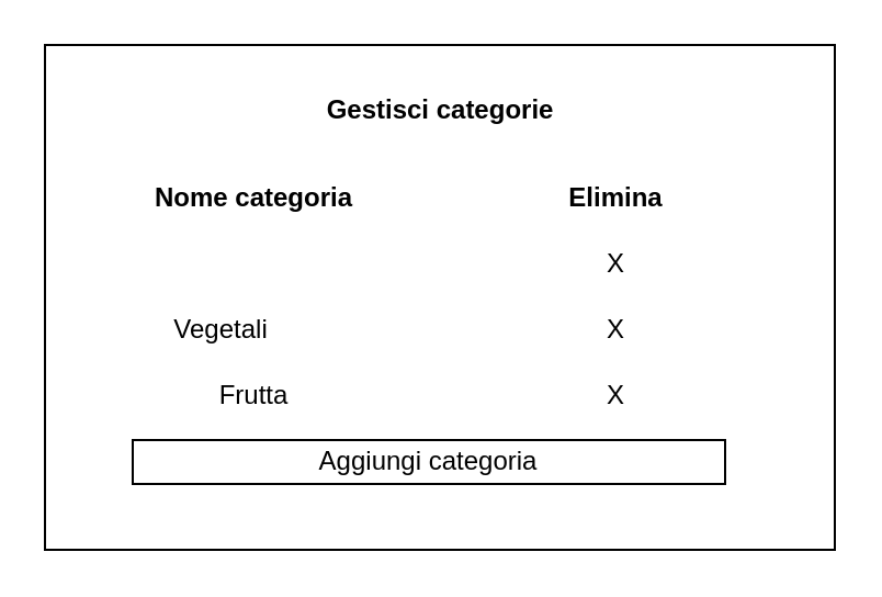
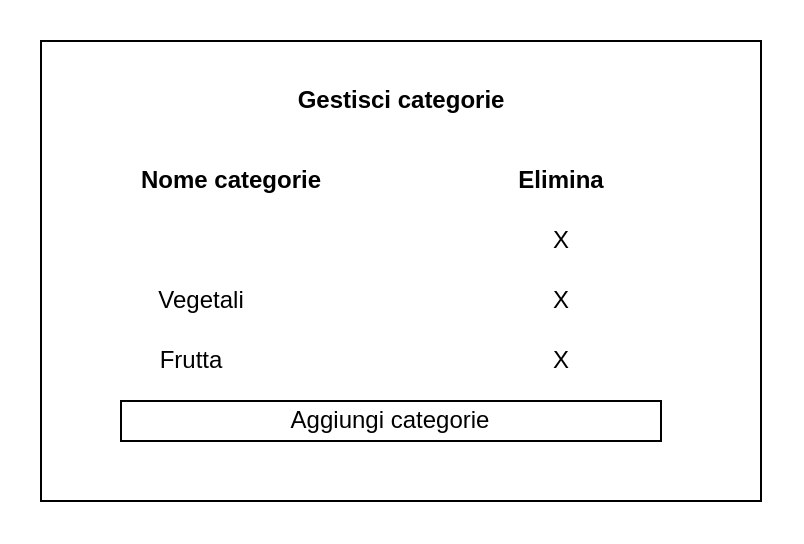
- <mxCell id="3" value="Nome categoria" style="text;html=1;align=center;verticalAlign=middle;resizable=0;points=[];autosize=1;fontStyle=1" vertex="1" parent="1"><mxGeometry x="60" y="80" width="110" height="20" as="geometry" /></mxCell>
+ <mxCell id="3" value="Nome categorie" style="text;html=1;align=center;verticalAlign=middle;resizable=0;points=[];autosize=1;fontStyle=1" vertex="1" parent="1"><mxGeometry x="60" y="80" width="110" height="20" as="geometry" /></mxCell>
- <mxCell id="6" value="Frutta" style="text;html=1;align=center;verticalAlign=middle;resizable=0;points=[];autosize=1;fontStyle=0" vertex="1" parent="1"><mxGeometry x="90" y="170" width="50" height="20" as="geometry" /></mxCell>
+ <mxCell id="6" value="Frutta" style="text;html=1;align=center;verticalAlign=middle;resizable=0;points=[];autosize=1;fontStyle=0" vertex="1" parent="1"><mxGeometry x="70" y="170" width="50" height="20" as="geometry" /></mxCell>
- <mxCell id="11" value="Aggiungi categoria" style="rounded=0;whiteSpace=wrap;html=1;" vertex="1" parent="1"><mxGeometry x="60" y="200" width="270" height="20" as="geometry" /></mxCell>
+ <mxCell id="11" value="Aggiungi categorie" style="rounded=0;whiteSpace=wrap;html=1;" vertex="1" parent="1"><mxGeometry x="60" y="200" width="270" height="20" as="geometry" /></mxCell>
